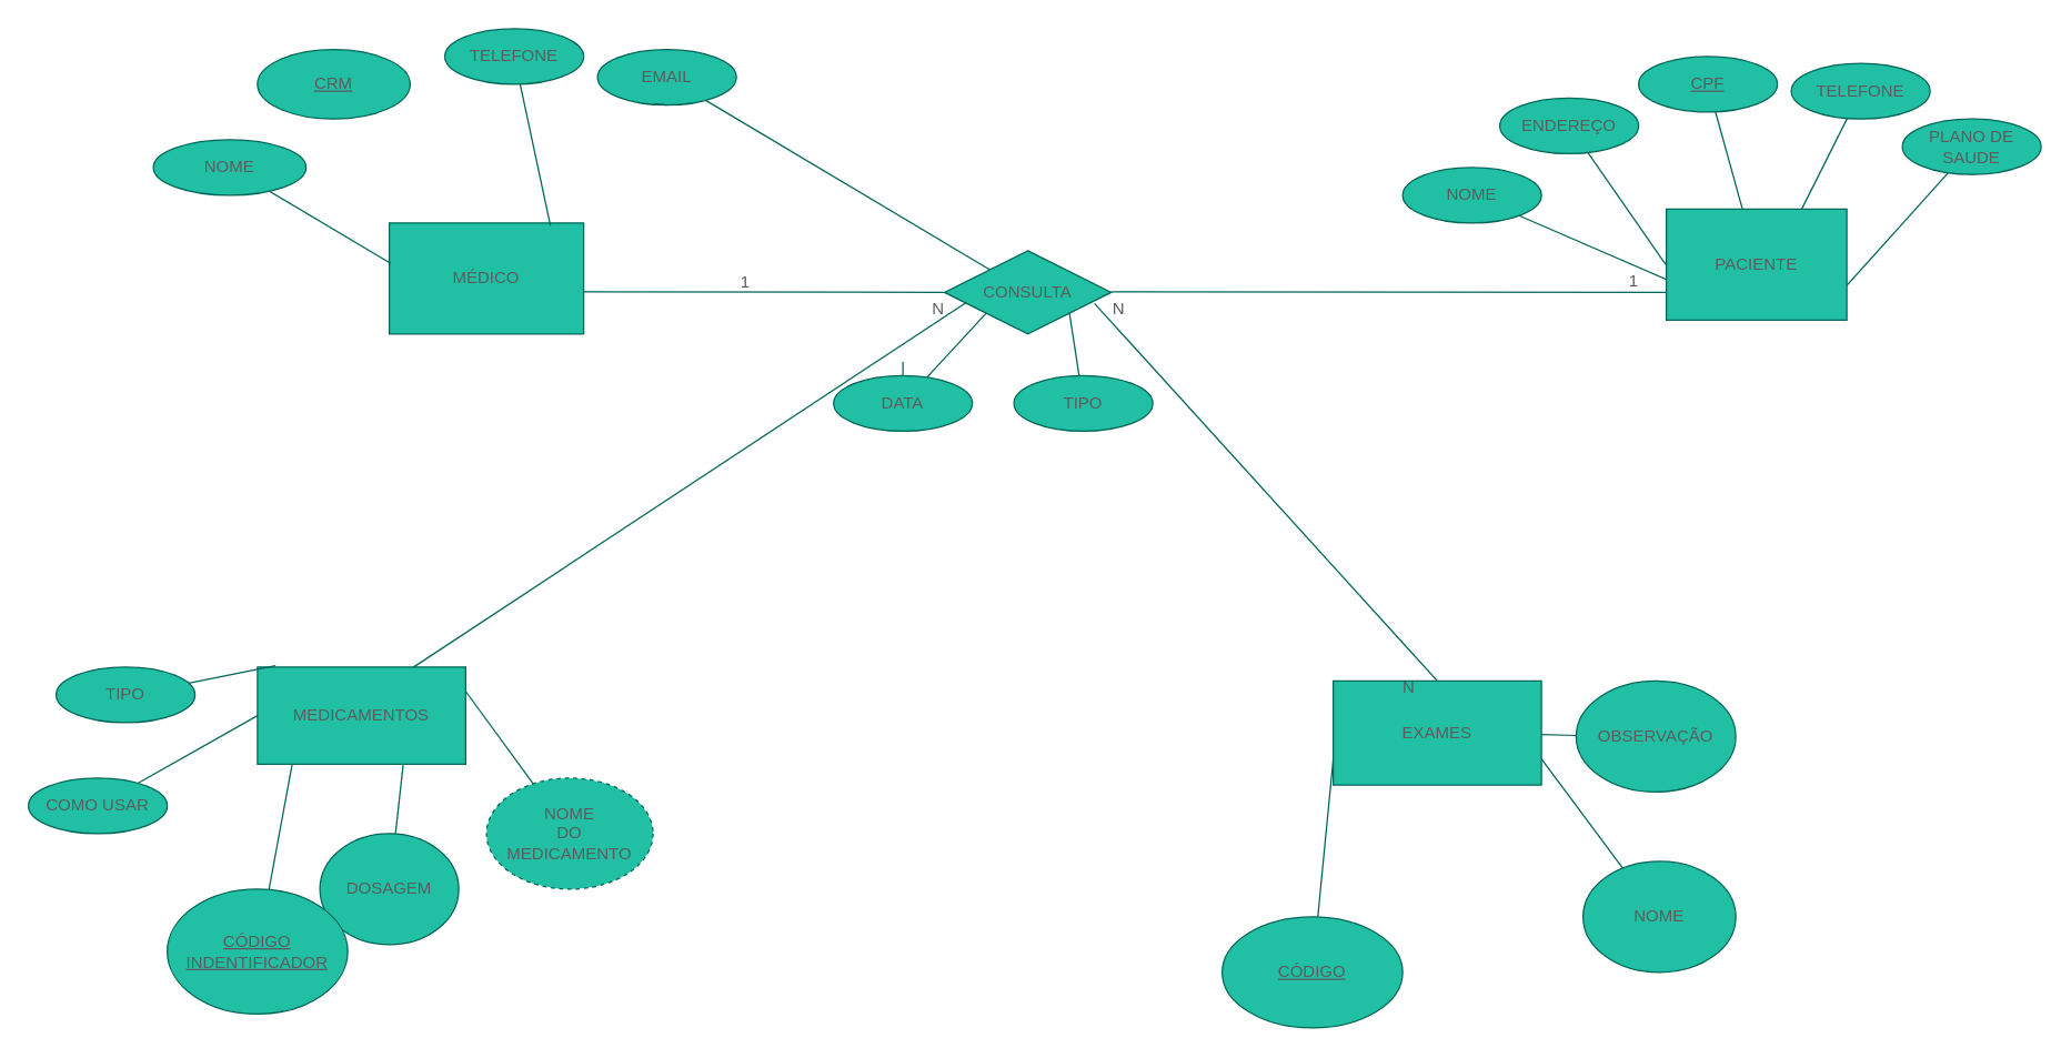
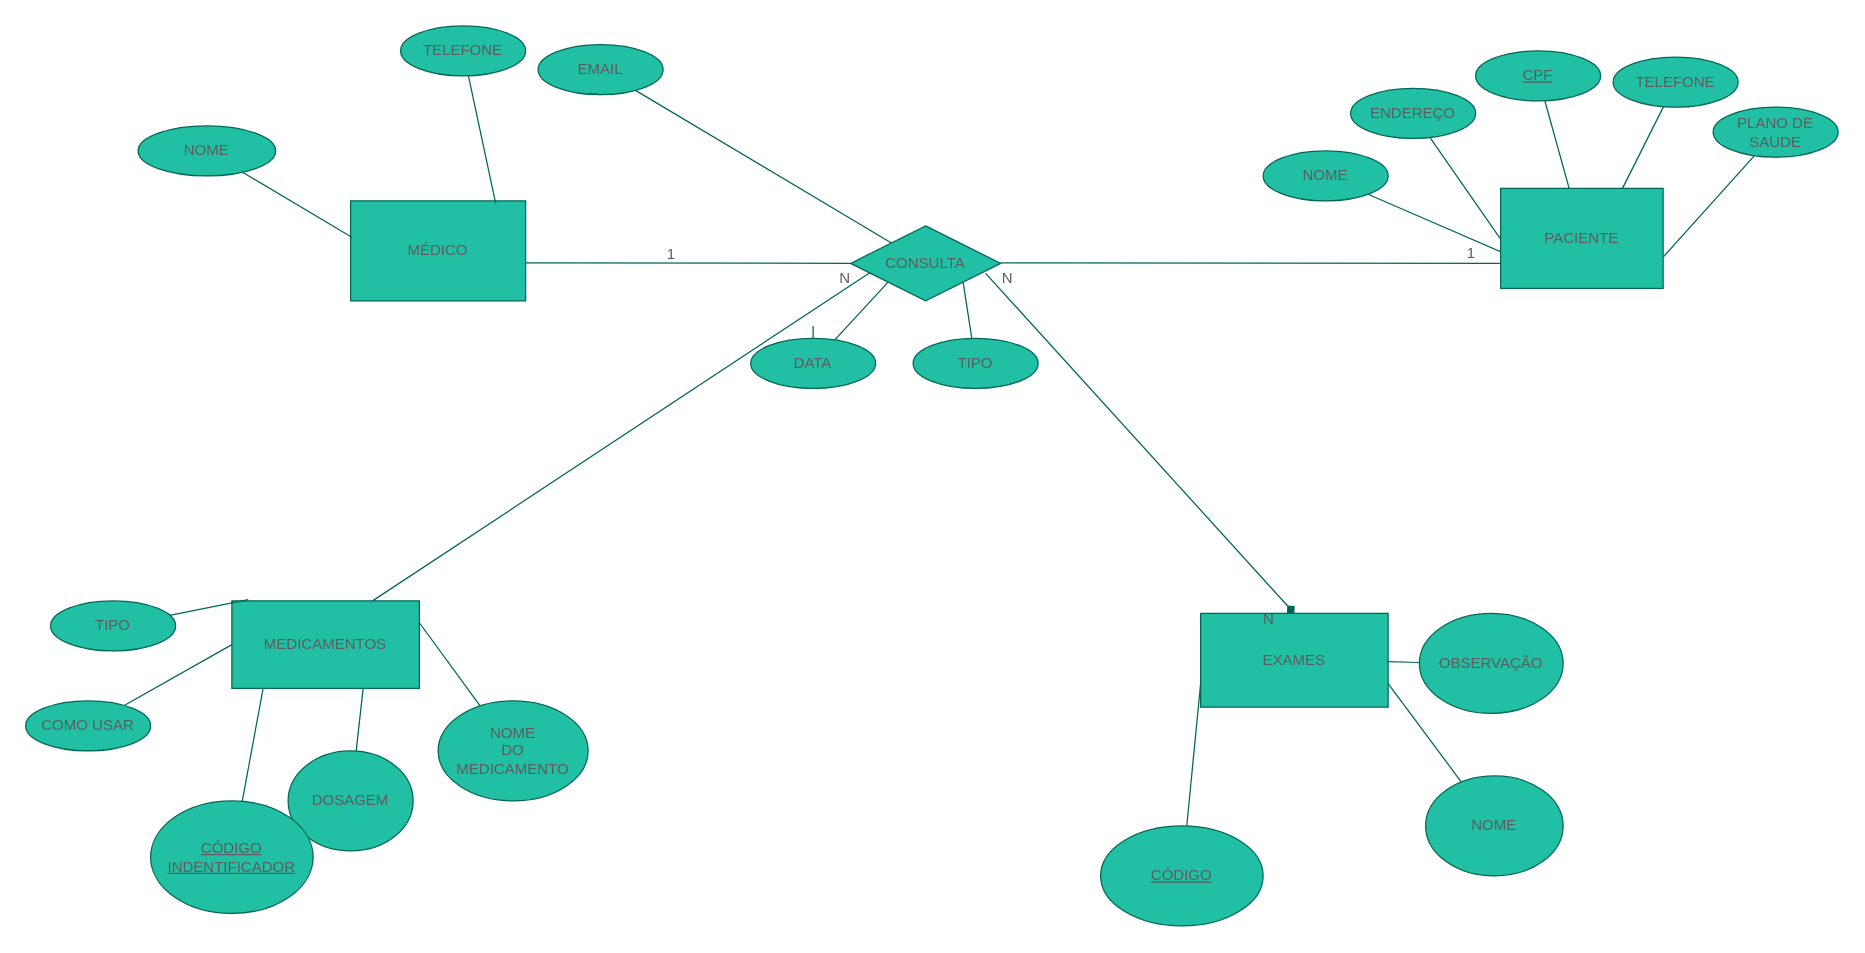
- <mxCell id="5" value="CRM" style="ellipse;whiteSpace=wrap;html=1;align=center;rounded=0;fontStyle=4;fillColor=#21C0A5;strokeColor=#006658;fontColor=#5C5C5C;" vertex="1" parent="1"><mxGeometry x="185" y="35" width="110" height="50" as="geometry" /></mxCell>
- <mxCell id="52" value="" style="endArrow=none;html=1;rounded=0;sketch=0;entryX=0.5;entryY=0;entryDx=0;entryDy=0;exitX=0.9;exitY=0.633;exitDx=0;exitDy=0;exitPerimeter=0;strokeColor=#006658;fontColor=#5C5C5C;" edge="1" parent="1" source="21" target="43"><mxGeometry relative="1" as="geometry"><mxPoint x="730" y="502.98" as="sourcePoint" /><mxPoint x="1128.46" y="240" as="targetPoint" /></mxGeometry></mxCell>
+ <mxCell id="52" value="" style="endArrow=diamond;html=1;rounded=0;sketch=0;entryX=0.5;entryY=0;entryDx=0;entryDy=0;exitX=0.9;exitY=0.633;exitDx=0;exitDy=0;exitPerimeter=0;strokeColor=#006658;fontColor=#5C5C5C;" edge="1" parent="1" source="21" target="43"><mxGeometry relative="1" as="geometry"><mxPoint x="730" y="502.98" as="sourcePoint" /><mxPoint x="1128.46" y="240" as="targetPoint" /></mxGeometry></mxCell>
- <mxCell id="42" value="NOME&lt;br&gt;DO&lt;br&gt;MEDICAMENTO" style="ellipse;whiteSpace=wrap;html=1;align=center;rounded=0;sketch=0;fillColor=#21C0A5;strokeColor=#006658;fontColor=#5C5C5C;dashed=1;" vertex="1" parent="1"><mxGeometry x="350" y="560" width="120" height="80" as="geometry" /></mxCell>
+ <mxCell id="42" value="NOME&lt;br&gt;DO&lt;br&gt;MEDICAMENTO" style="ellipse;whiteSpace=wrap;html=1;align=center;rounded=0;sketch=0;fillColor=#21C0A5;strokeColor=#006658;fontColor=#5C5C5C;" vertex="1" parent="1"><mxGeometry x="350" y="560" width="120" height="80" as="geometry" /></mxCell>
